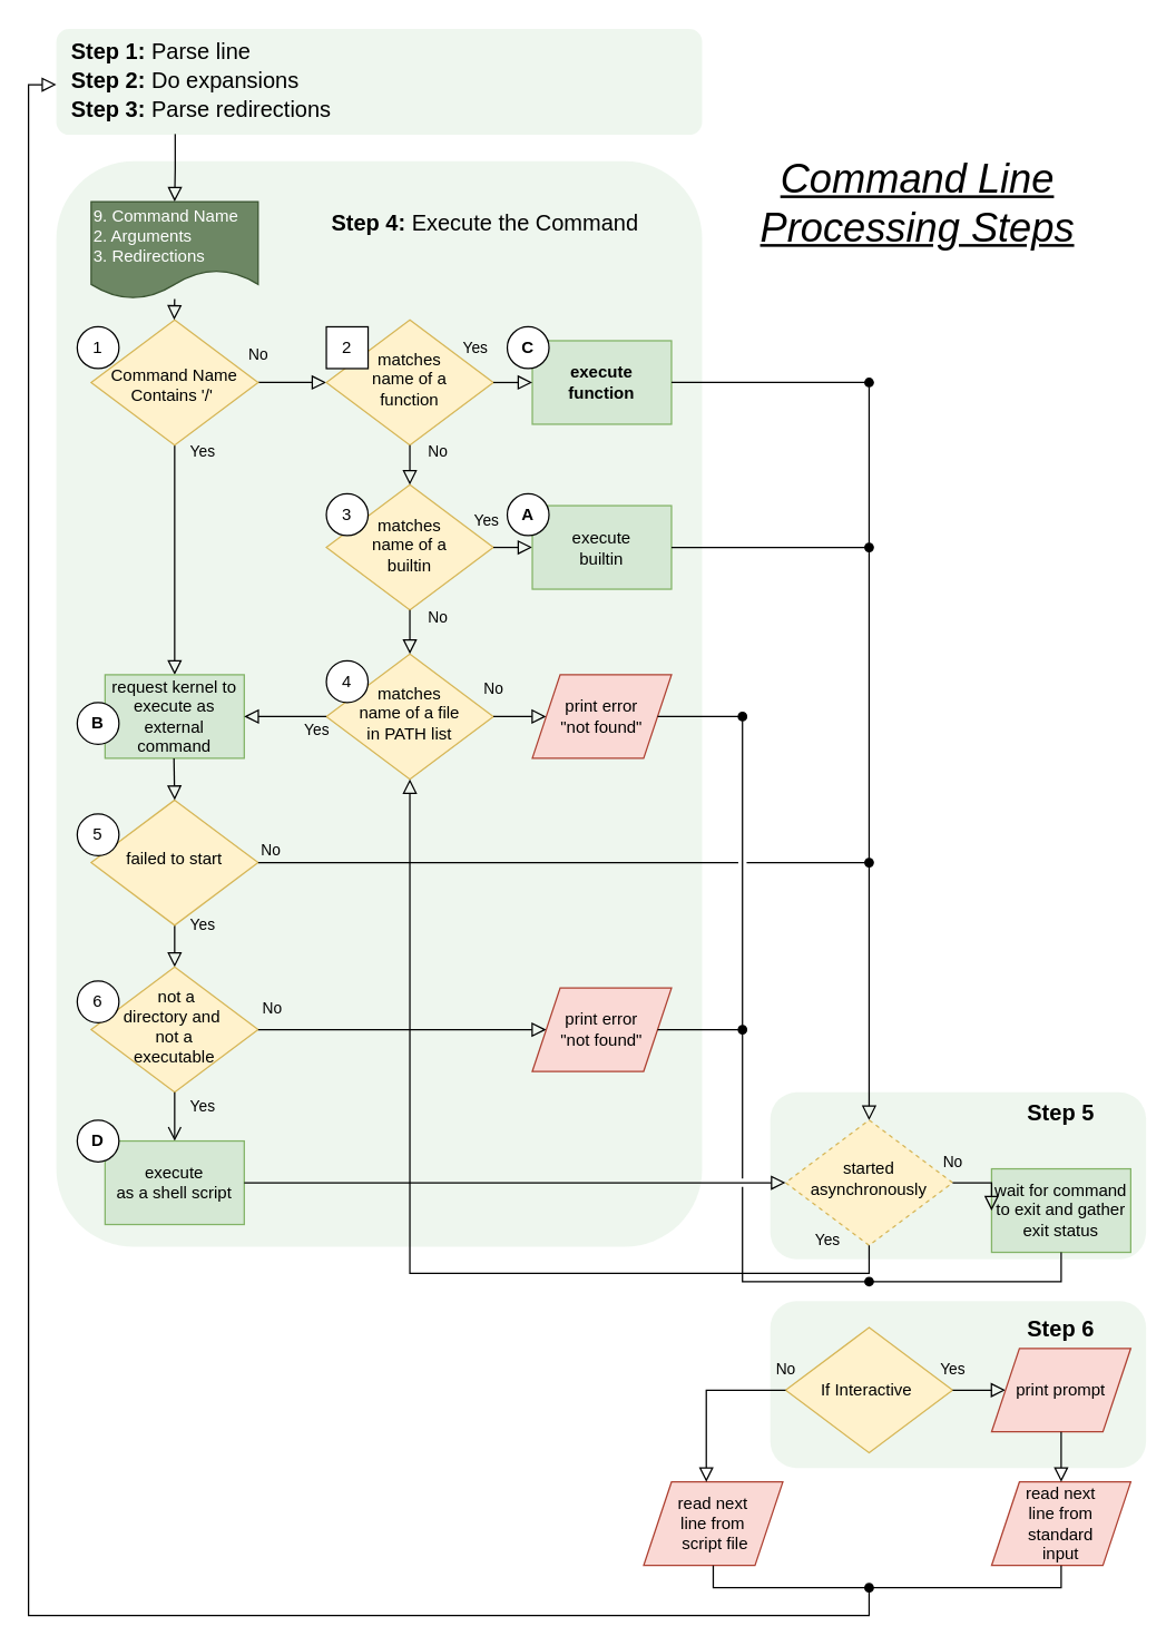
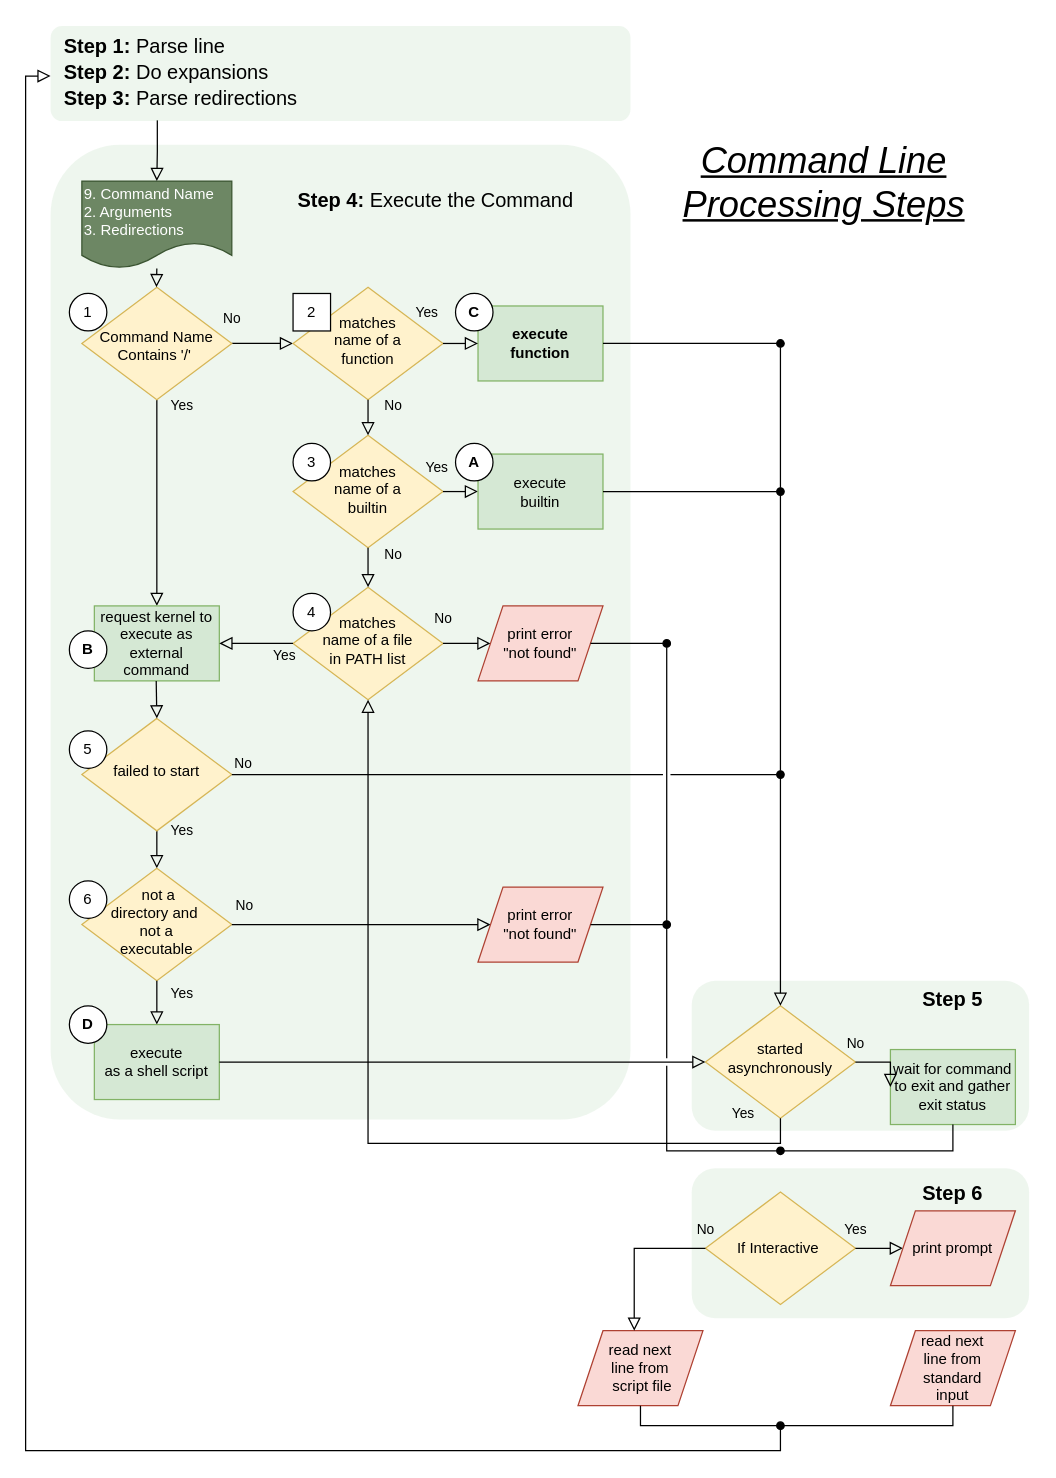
- <mxCell id="22" value="Yes" style="rounded=0;html=1;jettySize=auto;orthogonalLoop=1;fontSize=11;endArrow=open;endFill=0;endSize=8;strokeWidth=1;shadow=0;labelBackgroundColor=none;edgeStyle=orthogonalEdgeStyle;exitX=0.5;exitY=1;exitDx=0;exitDy=0;entryX=0.5;entryY=0;entryDx=0;entryDy=0;" edge="1" parent="1" source="21" target="23"><mxGeometry x="-0.429" y="20" relative="1" as="geometry"><mxPoint as="offset" /><mxPoint x="124.5" y="794" as="sourcePoint" /><mxPoint x="215" y="784" as="targetPoint" /></mxGeometry></mxCell>
+ <mxCell id="22" value="Yes" style="rounded=0;html=1;jettySize=auto;orthogonalLoop=1;fontSize=11;endArrow=block;endFill=0;endSize=8;strokeWidth=1;shadow=0;labelBackgroundColor=none;edgeStyle=orthogonalEdgeStyle;exitX=0.5;exitY=1;exitDx=0;exitDy=0;entryX=0.5;entryY=0;entryDx=0;entryDy=0;" edge="1" parent="1" source="21" target="23"><mxGeometry x="-0.429" y="20" relative="1" as="geometry"><mxPoint as="offset" /><mxPoint x="124.5" y="794" as="sourcePoint" /><mxPoint x="215" y="784" as="targetPoint" /></mxGeometry></mxCell>
- <mxCell id="24" value="started asynchronously" style="rhombus;whiteSpace=wrap;html=1;fillColor=#fff2cc;strokeColor=#d6b656;spacingTop=-6;dashed=1;" vertex="1" parent="1"><mxGeometry x="564" y="804" width="120" height="90" as="geometry" /></mxCell>
+ <mxCell id="24" value="started asynchronously" style="rhombus;whiteSpace=wrap;html=1;fillColor=#fff2cc;strokeColor=#d6b656;spacingTop=-6;" vertex="1" parent="1"><mxGeometry x="564" y="804" width="120" height="90" as="geometry" /></mxCell>
- <mxCell id="55" value="" style="rounded=0;html=1;jettySize=auto;orthogonalLoop=1;fontSize=11;endArrow=block;endFill=0;endSize=8;strokeWidth=1;shadow=0;labelBackgroundColor=none;edgeStyle=orthogonalEdgeStyle;exitX=0.5;exitY=1;exitDx=0;exitDy=0;entryX=0.5;entryY=0;entryDx=0;entryDy=0;" edge="1" parent="1" source="51" target="52"><mxGeometry x="0.333" y="20" relative="1" as="geometry"><mxPoint as="offset" /><mxPoint x="731.64" y="1029" as="sourcePoint" /><mxPoint x="662" y="1084" as="targetPoint" /></mxGeometry></mxCell>
